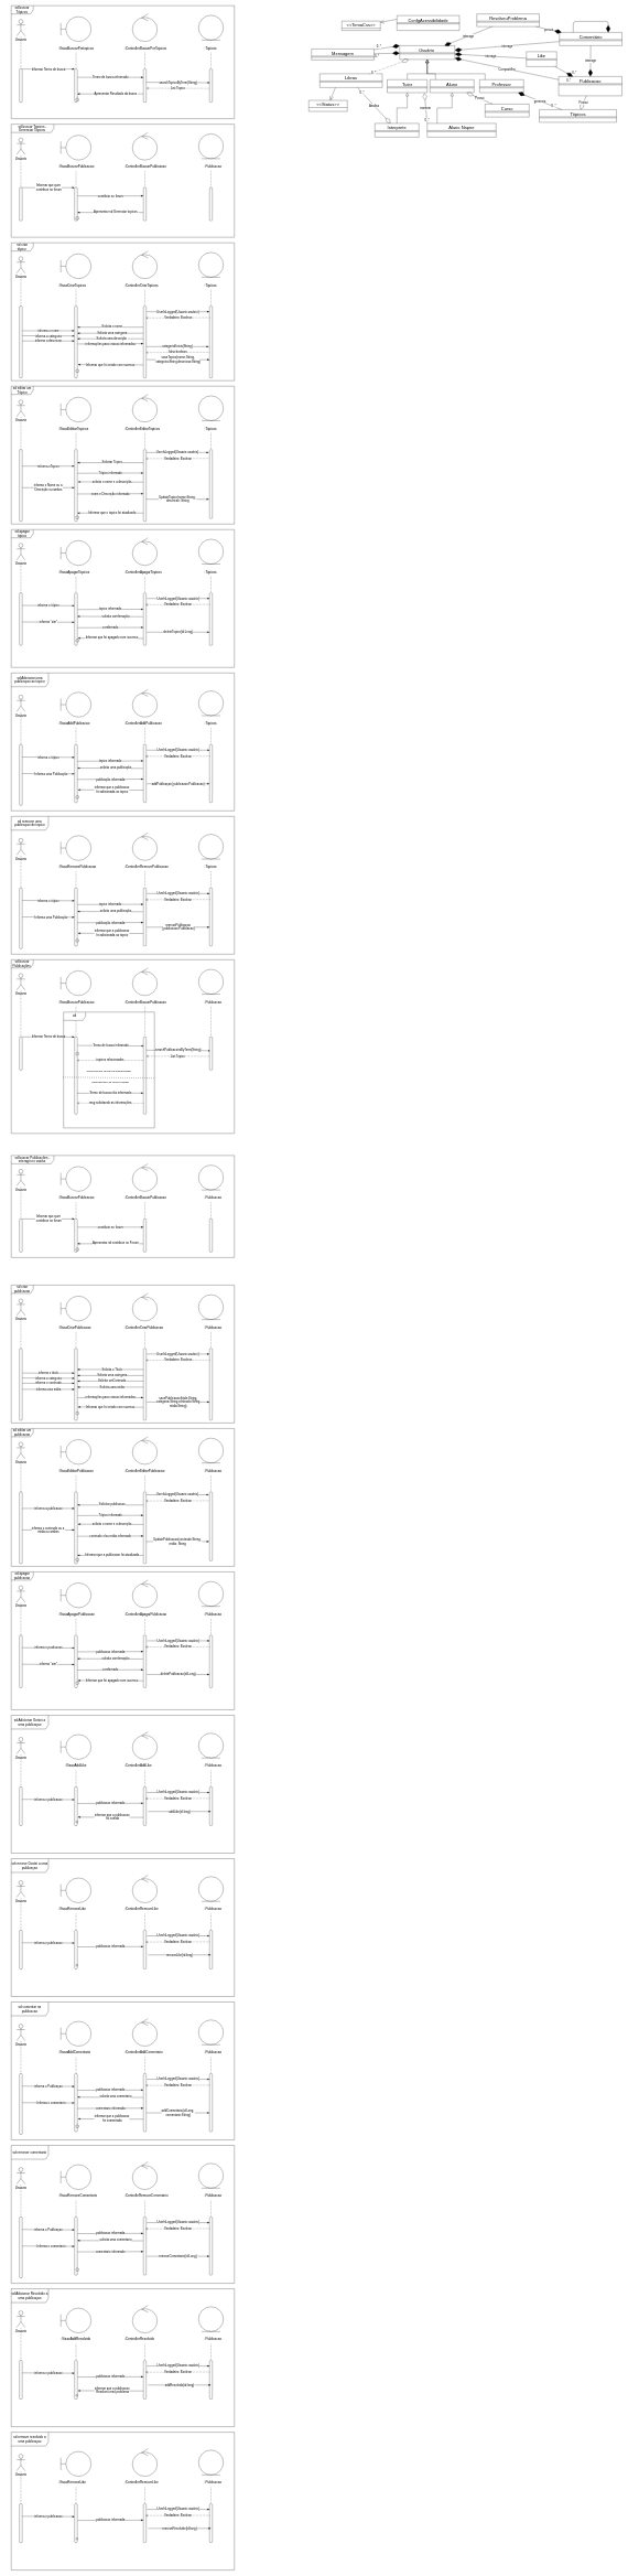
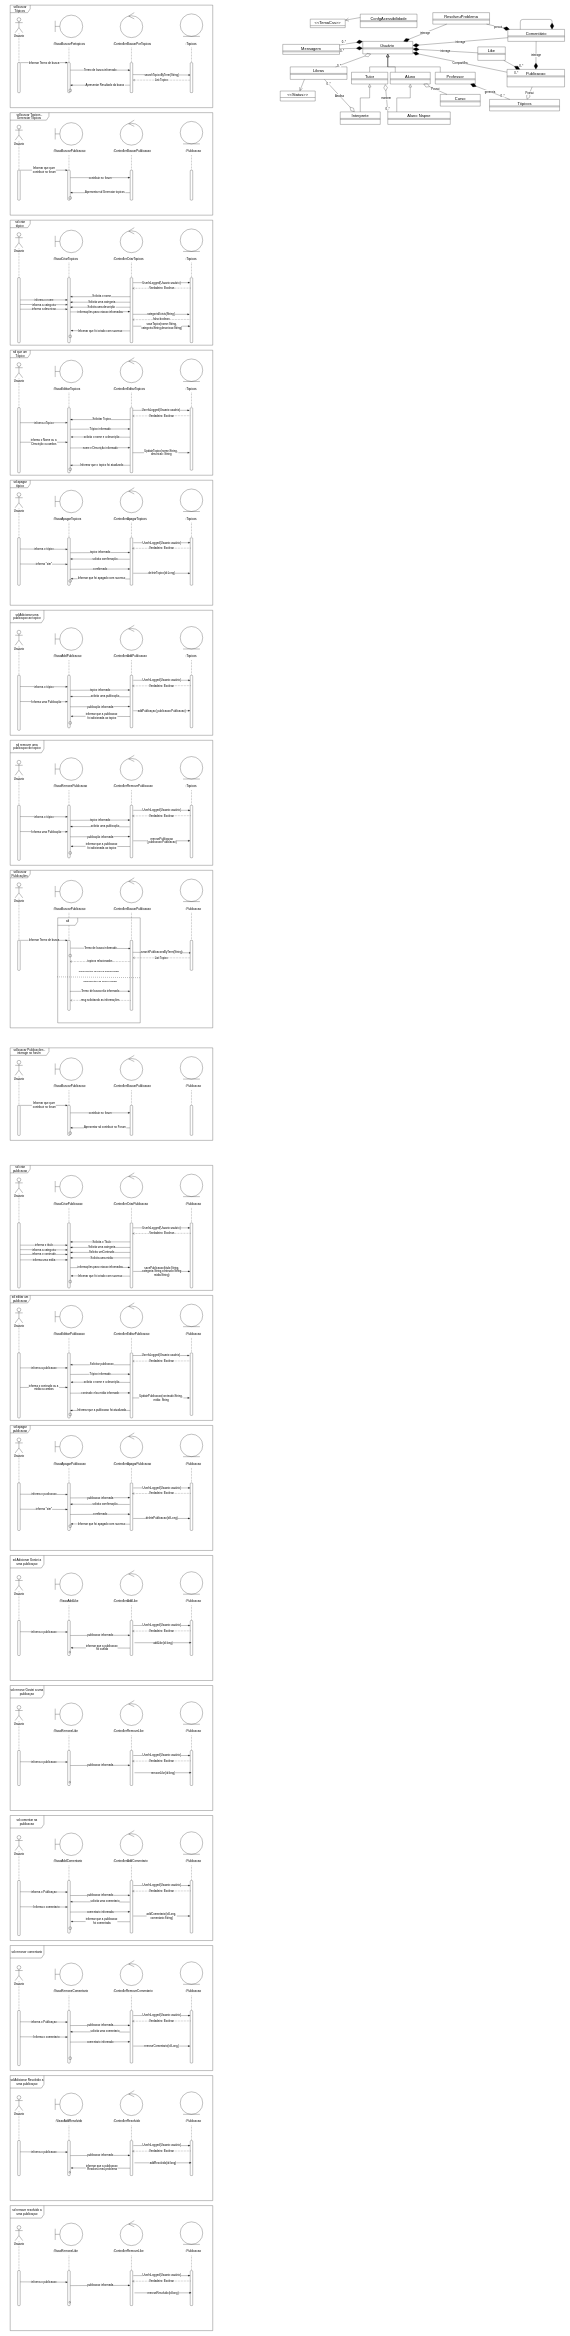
- <mxCell id="603" value="0..*" style="endArrow=diamondThin;endFill=0;endSize=24;html=1;rounded=0;dashed=1;" parent="1" source="583" target="568" edge="1"><mxGeometry x="-0.807" y="-1" width="160" relative="1" as="geometry"><mxPoint x="1290" y="377" as="sourcePoint" /><mxPoint x="1150" y="237" as="targetPoint" /><mxPoint as="offset" /></mxGeometry></mxCell>
+ <mxCell id="603" value="0..*" style="endArrow=diamondThin;endFill=0;endSize=24;html=1;rounded=0;" parent="1" source="583" target="568" edge="1"><mxGeometry x="-0.807" y="-1" width="160" relative="1" as="geometry"><mxPoint x="1290" y="377" as="sourcePoint" /><mxPoint x="1150" y="237" as="targetPoint" /><mxPoint as="offset" /></mxGeometry></mxCell>
- <mxCell id="116" value="sd editar um Tópico" style="shape=umlFrame;whiteSpace=wrap;html=1;pointerEvents=0;width=80;height=30;" parent="93" vertex="1"><mxGeometry width="810" height="500" as="geometry" /></mxCell>
+ <mxCell id="116" value="sd que um Tópico" style="shape=umlFrame;whiteSpace=wrap;html=1;pointerEvents=0;width=80;height=30;" parent="93" vertex="1"><mxGeometry width="810" height="500" as="geometry" /></mxCell>
- <mxCell id="251" value="sd buscar Publicações - interagir no vazias&amp;nbsp;" style="shape=umlFrame;whiteSpace=wrap;html=1;pointerEvents=0;width=155;height=30;" parent="228" vertex="1"><mxGeometry width="810" height="370" as="geometry" /></mxCell>
+ <mxCell id="251" value="sd buscar Publicações - interagir no forum&amp;nbsp;" style="shape=umlFrame;whiteSpace=wrap;html=1;pointerEvents=0;width=155;height=30;" parent="228" vertex="1"><mxGeometry width="810" height="370" as="geometry" /></mxCell>
